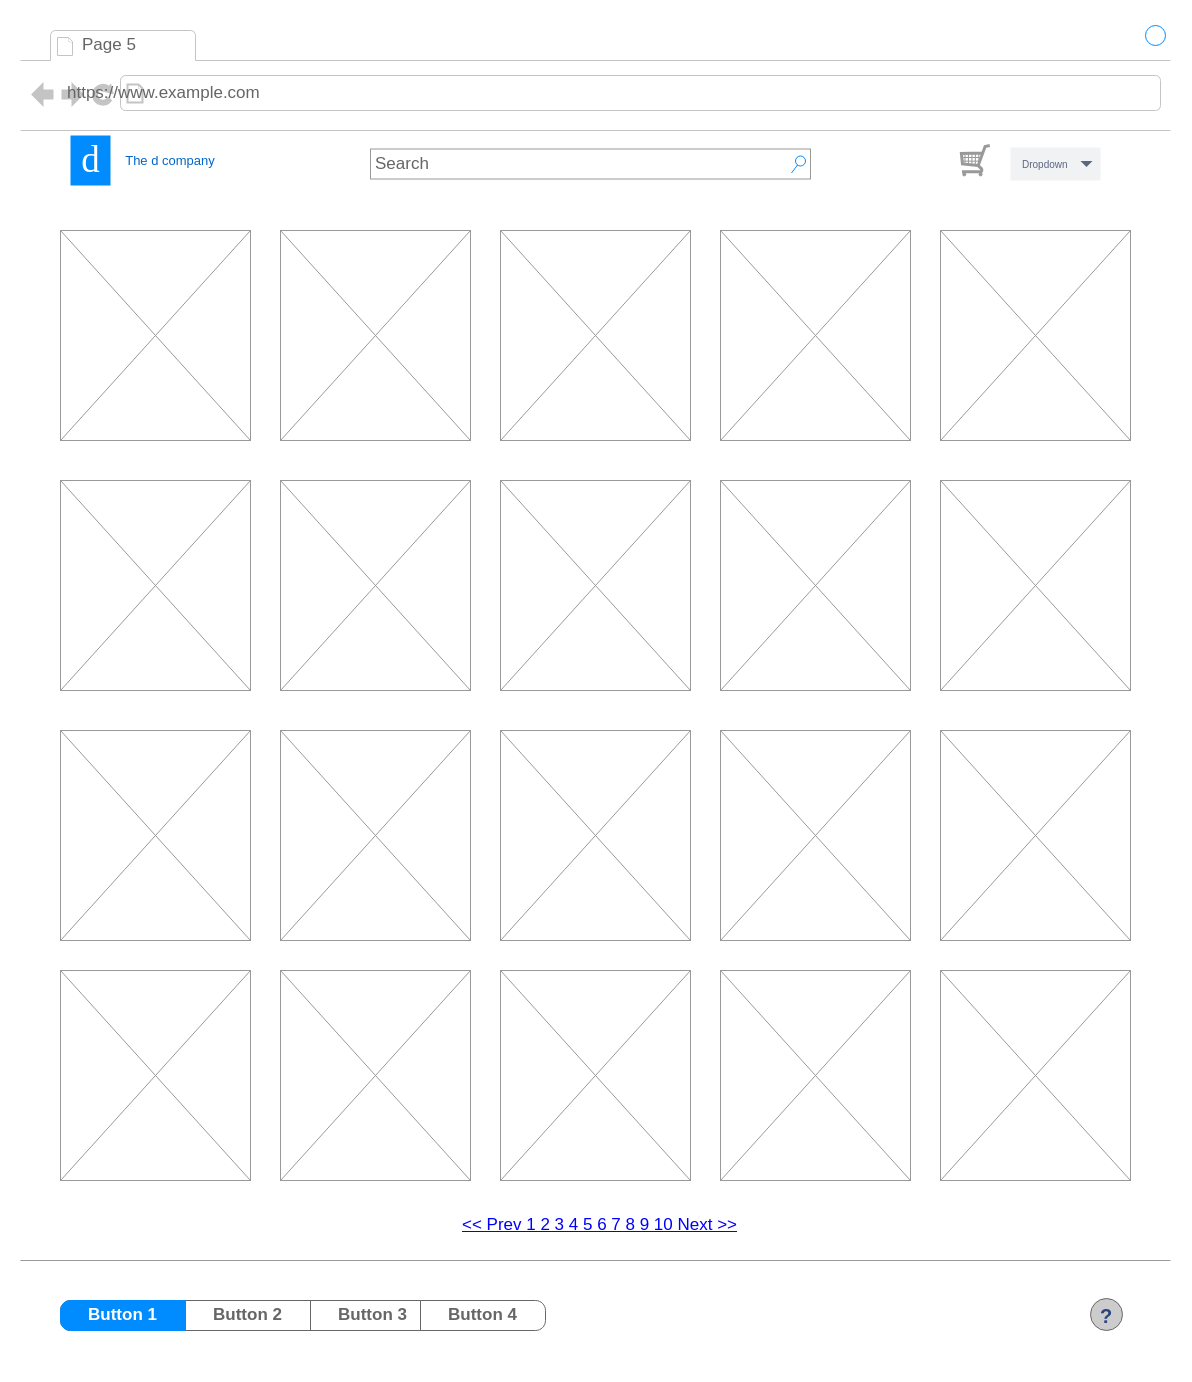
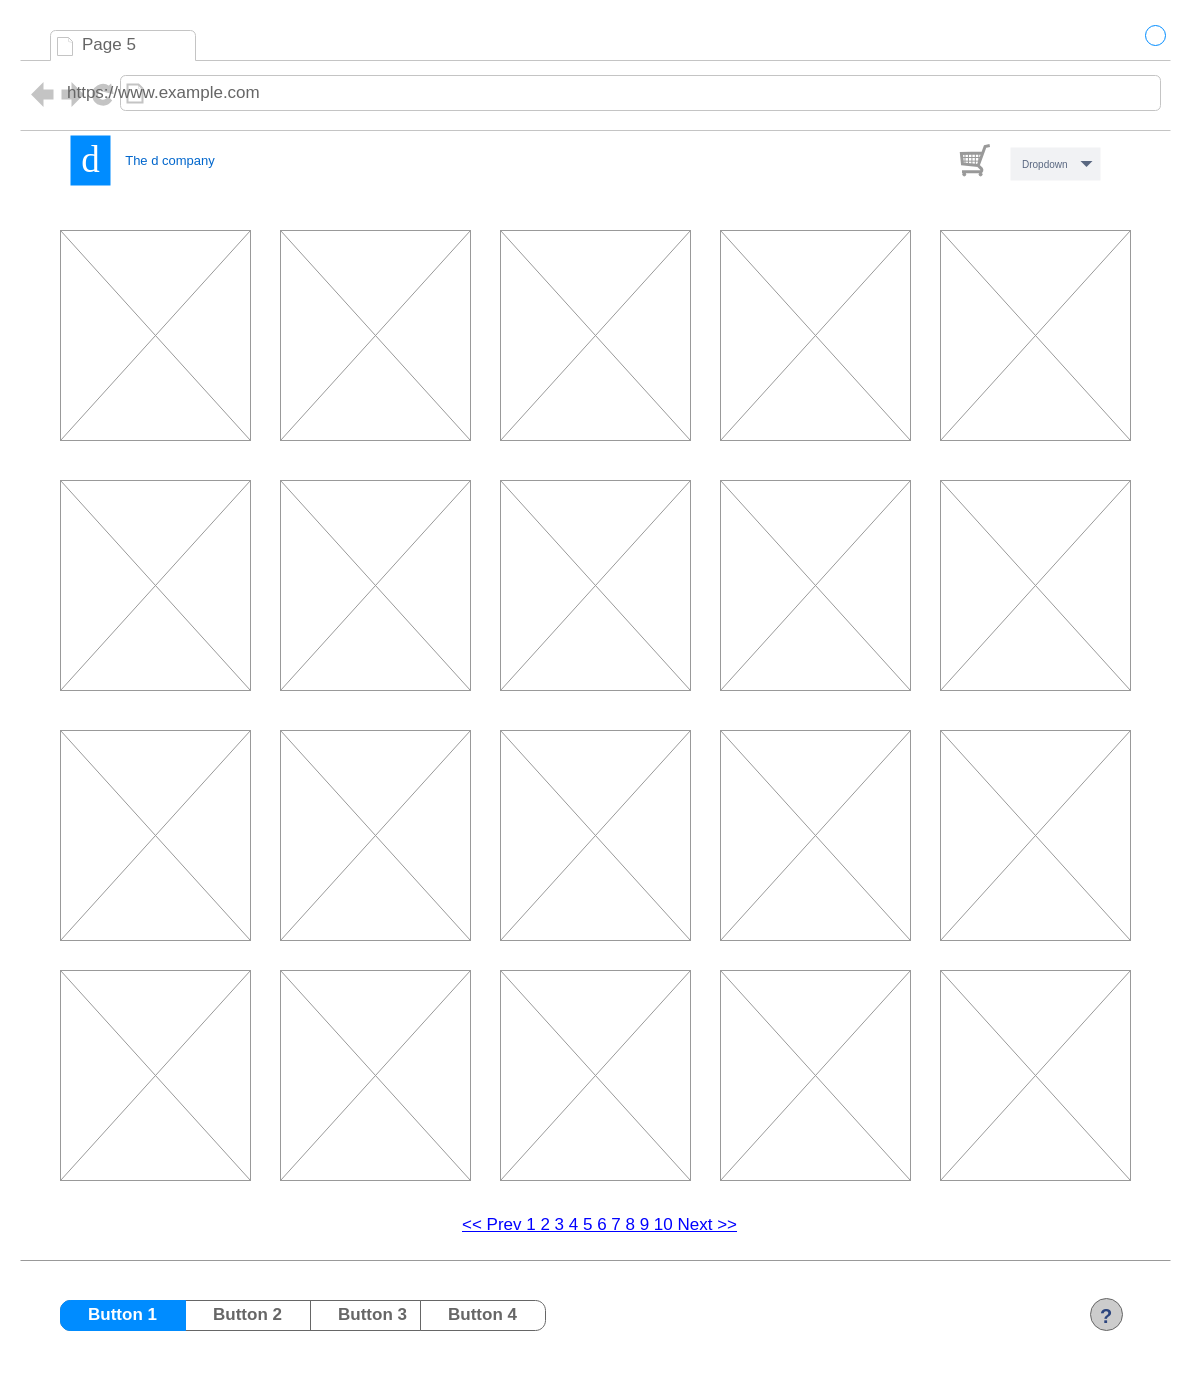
- <mxCell id="31" value="Search" style="strokeWidth=1;shadow=0;dashed=0;align=center;html=1;shape=mxgraph.mockup.forms.searchBox;strokeColor=#999999;mainText=;strokeColor2=#008cff;fontColor=#666666;fontSize=17;align=left;spacingLeft=3;whiteSpace=wrap;" vertex="1" parent="2"><mxGeometry x="350" y="128.5" width="440" height="30" as="geometry" /></mxCell>
